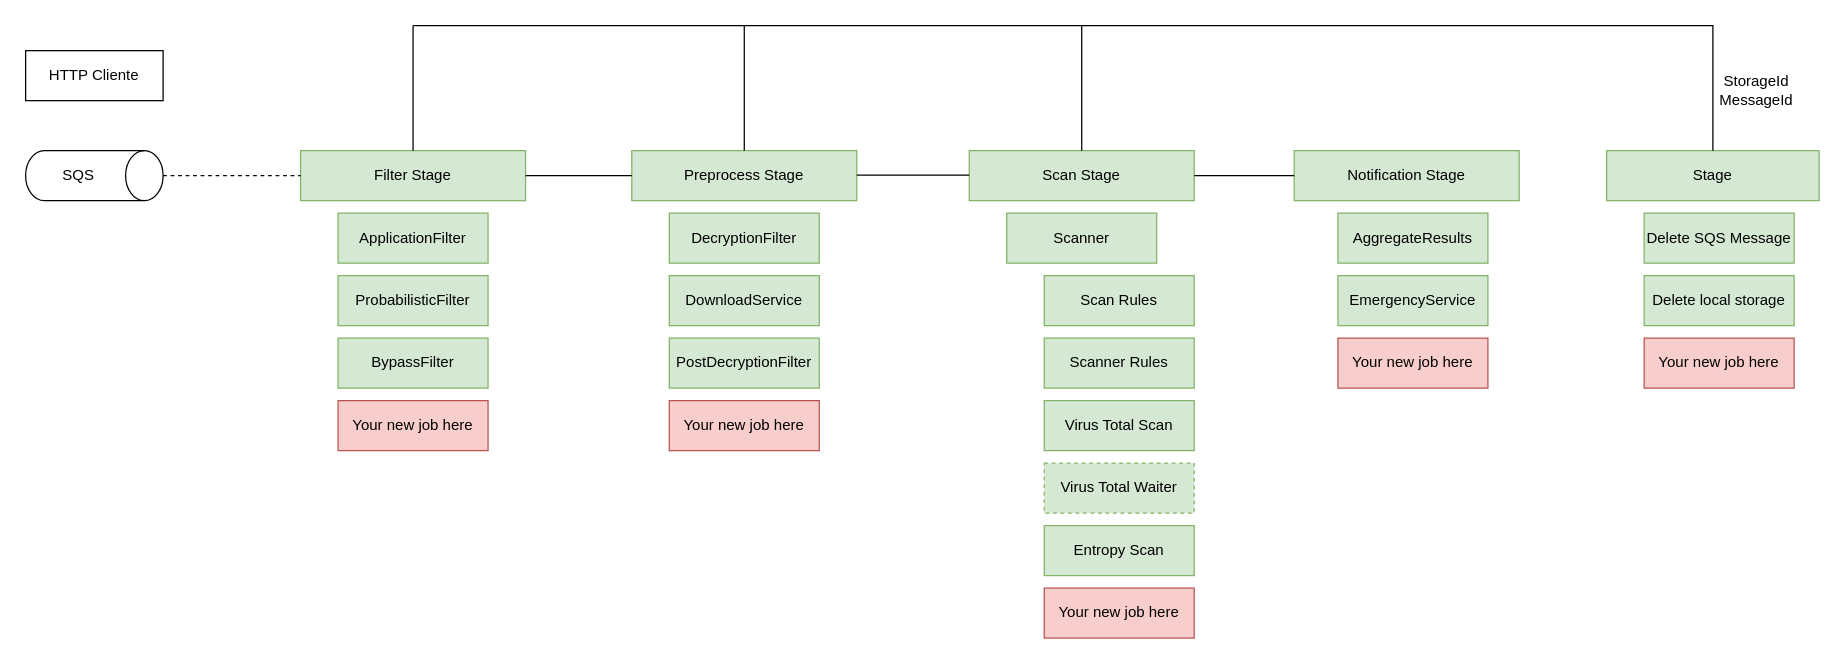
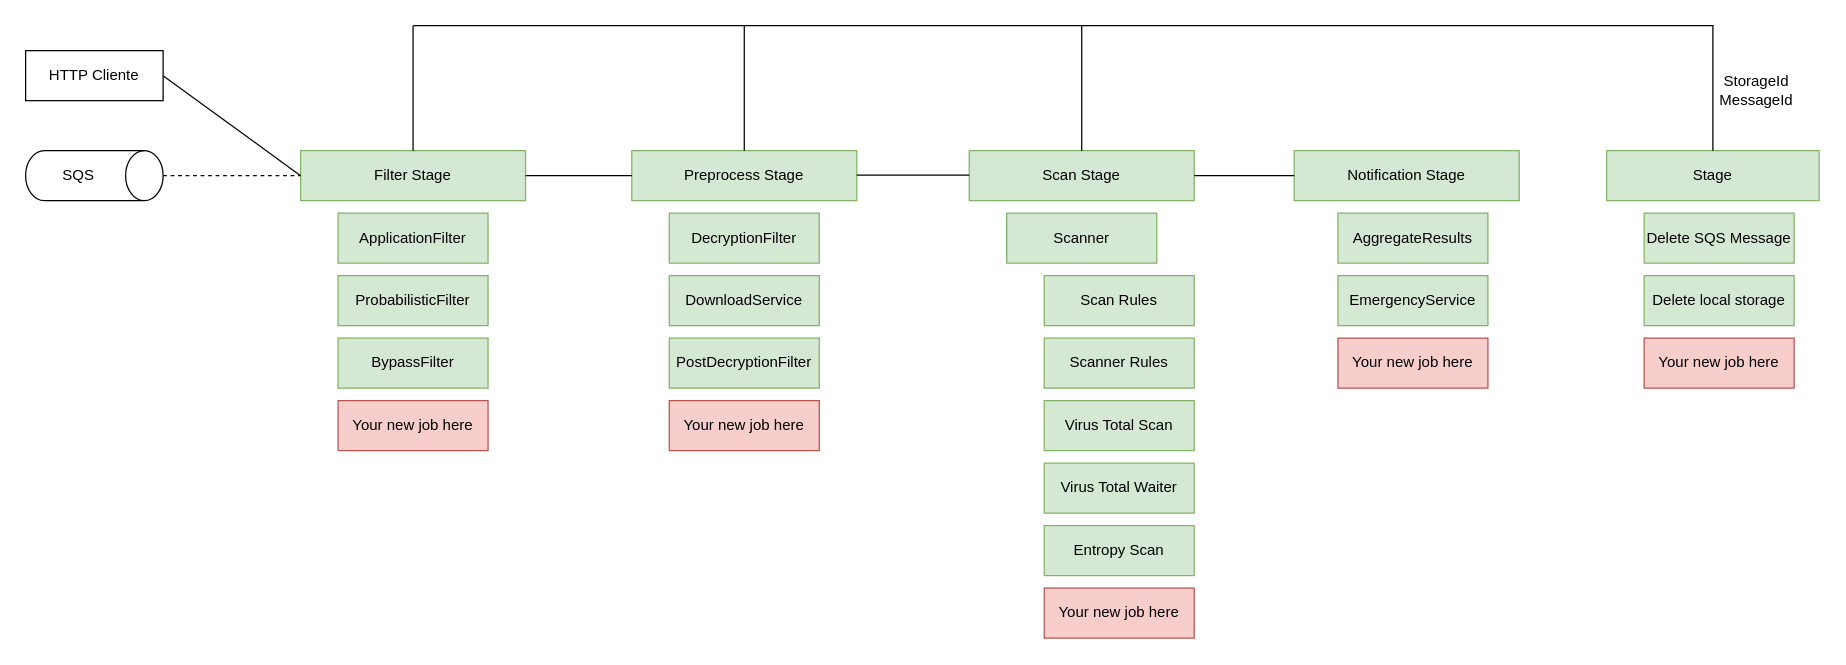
+ <mxCell id="39" value="" style="endArrow=none;html=1;rounded=0;exitX=1;exitY=0.5;exitDx=0;exitDy=0;entryX=0;entryY=0.5;entryDx=0;entryDy=0;" edge="1" parent="1" source="38" target="2"><mxGeometry width="50" height="50" relative="1" as="geometry"><mxPoint x="770" y="220" as="sourcePoint" /><mxPoint x="820" y="170" as="targetPoint" /></mxGeometry></mxCell>
- <mxCell id="30" value="Virus Total Waiter" style="rounded=0;whiteSpace=wrap;html=1;fillColor=#d5e8d4;strokeColor=#82b366;dashed=1;" parent="1" vertex="1"><mxGeometry x="835" y="370" width="120" height="40" as="geometry" /></mxCell>
+ <mxCell id="30" value="Virus Total Waiter" style="rounded=0;whiteSpace=wrap;html=1;fillColor=#d5e8d4;strokeColor=#82b366;" parent="1" vertex="1"><mxGeometry x="835" y="370" width="120" height="40" as="geometry" /></mxCell>
